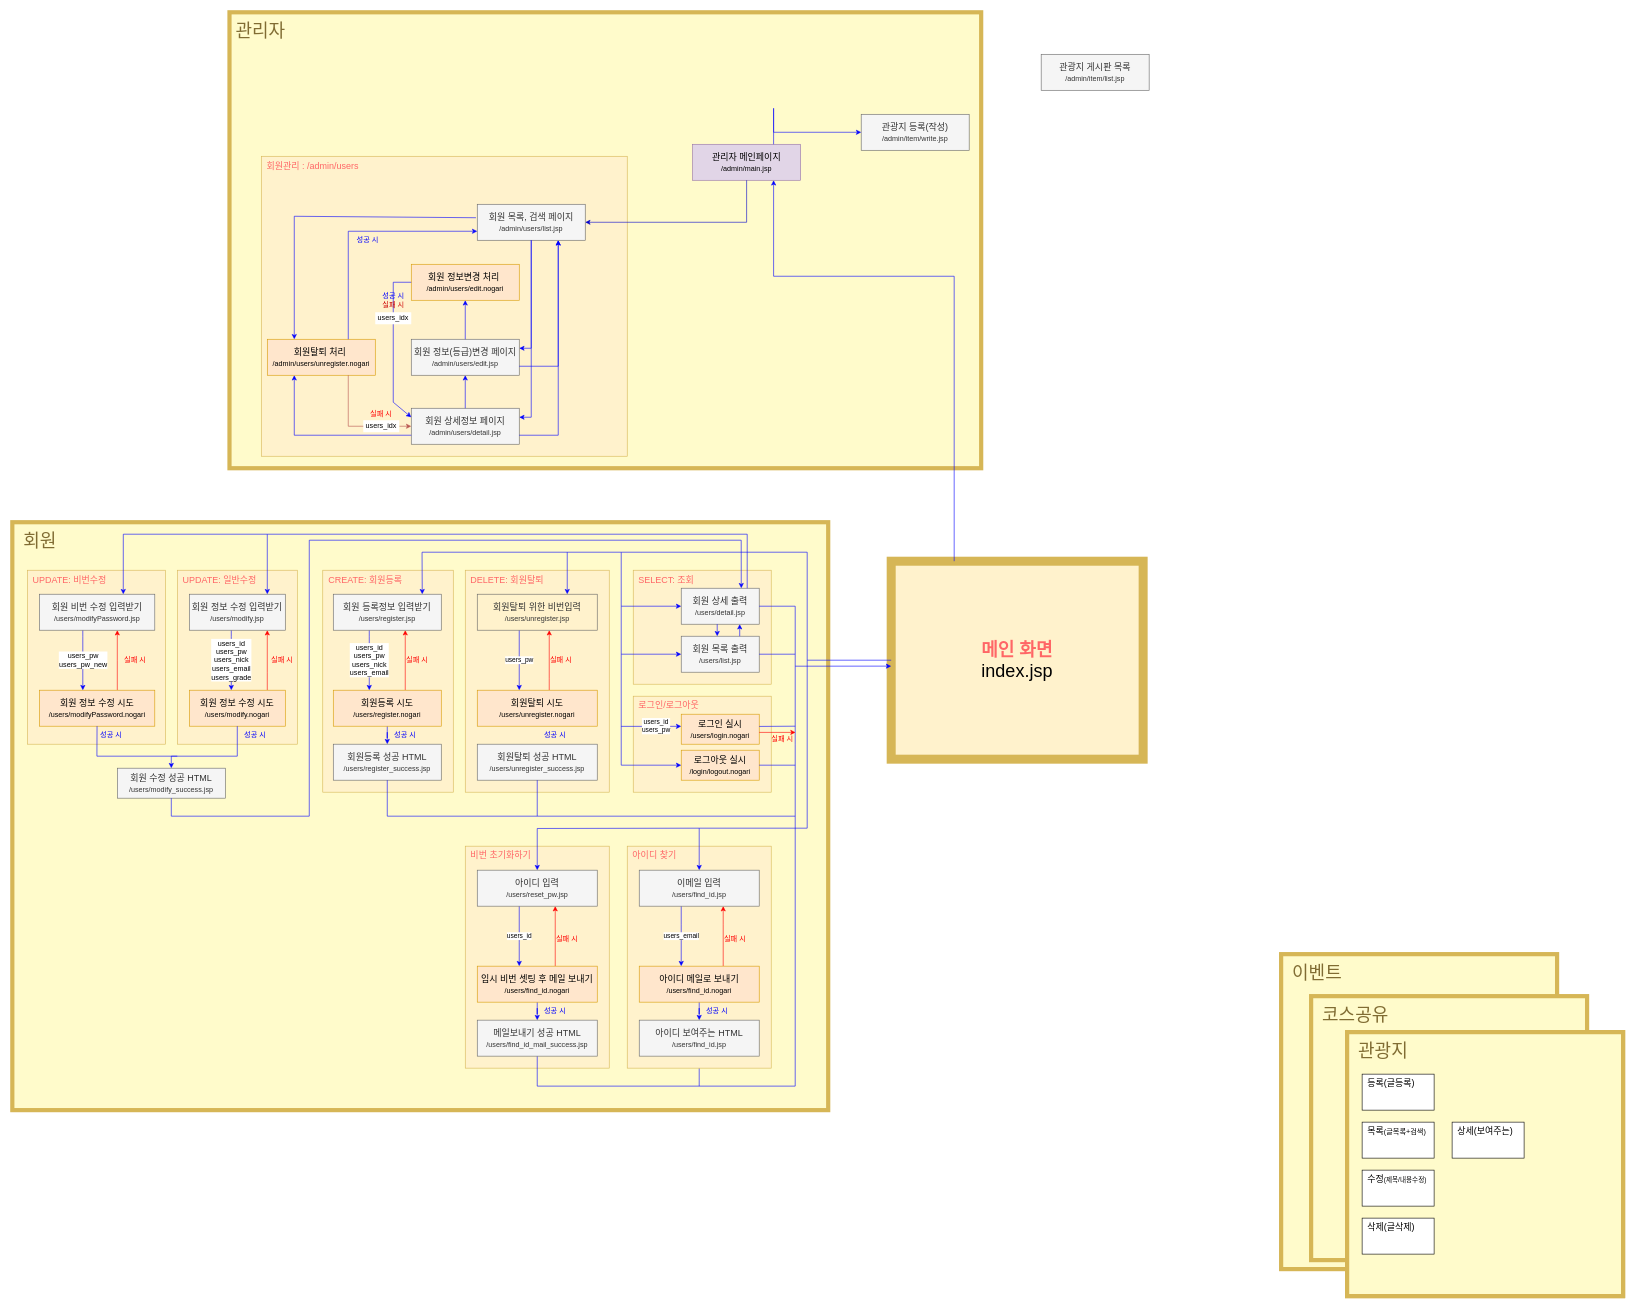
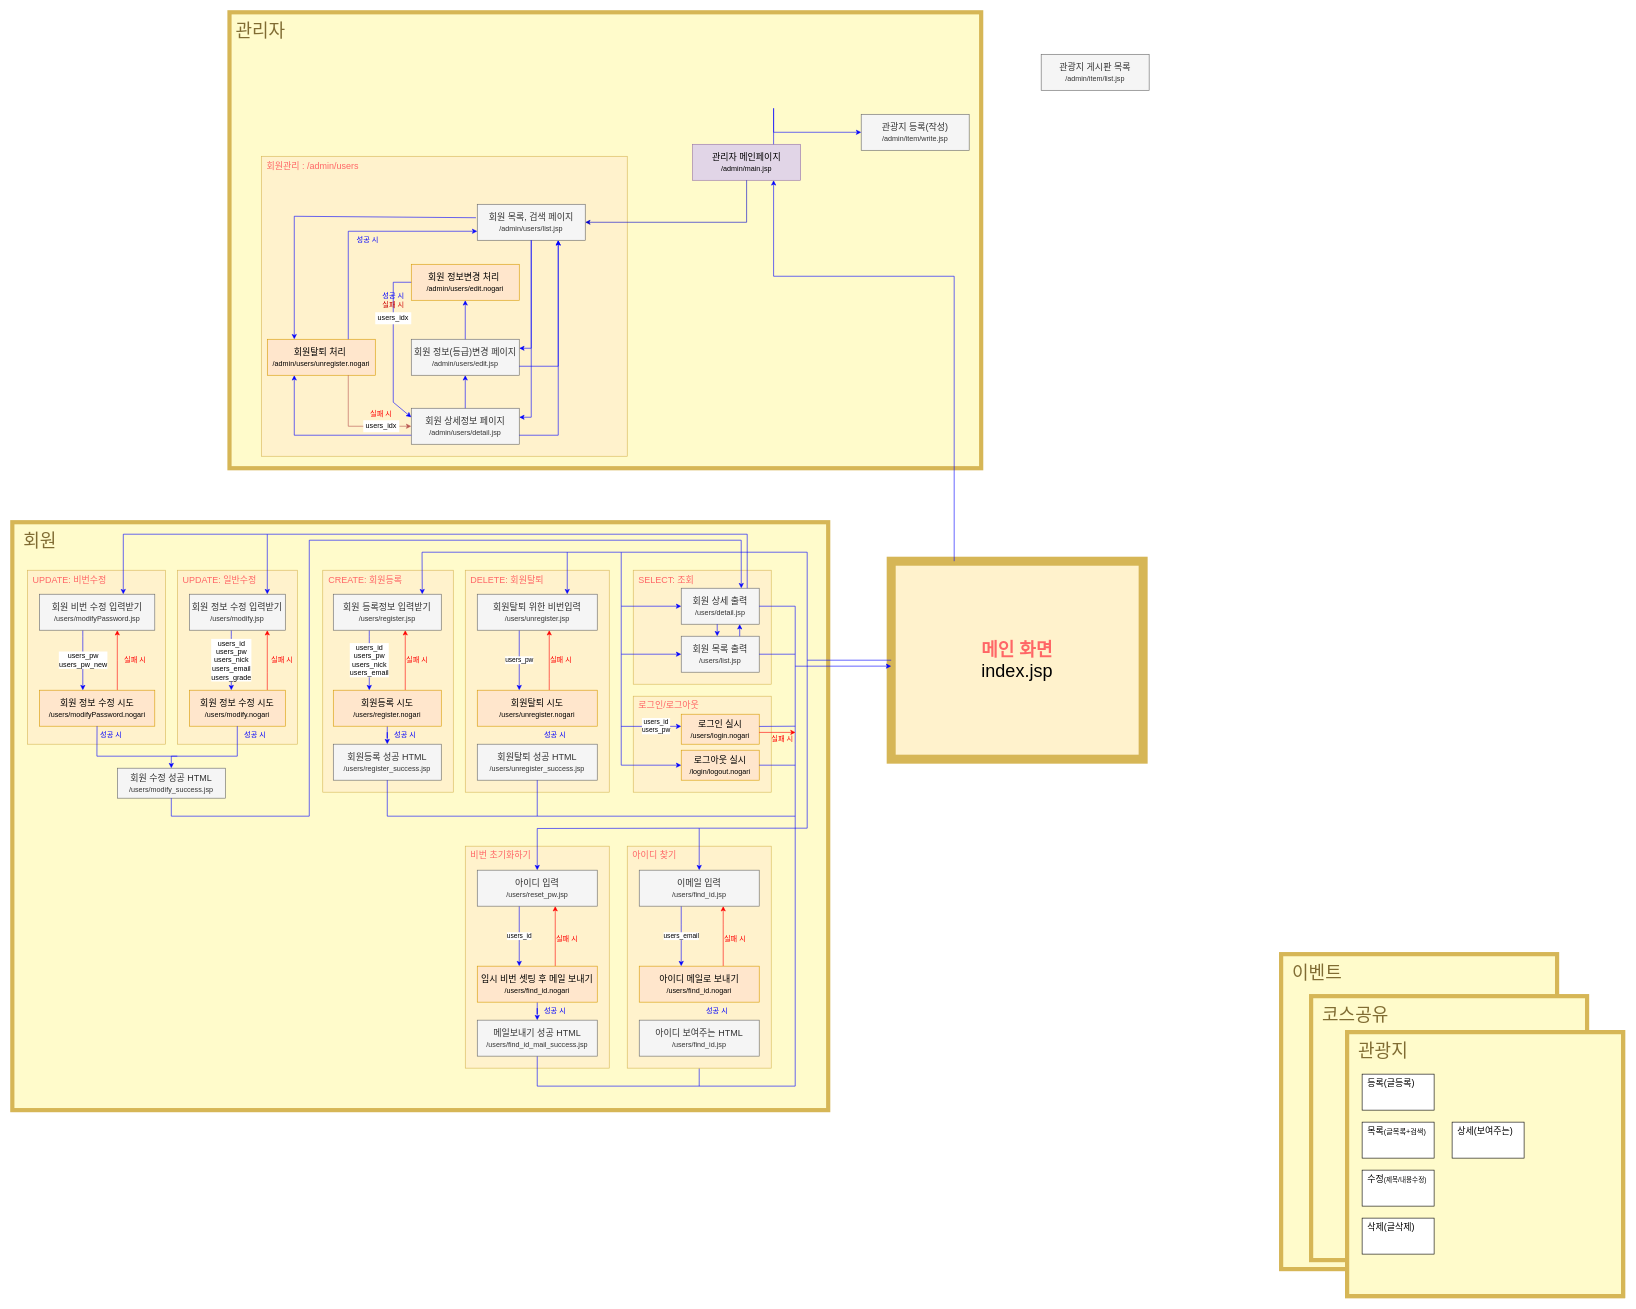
- <mxCell id="51" value="회원탈퇴 위한 비번입력&lt;br&gt;&lt;font style=&quot;font-size: 12px&quot;&gt;/users/unregister.jsp&lt;/font&gt;" style="rounded=0;whiteSpace=wrap;html=1;fontSize=15;align=center;verticalAlign=middle;spacingLeft=0;fillColor=#fff2cc;fontColor=#333333;strokeColor=#666666;" parent="1" vertex="1"><mxGeometry x="795" y="990" width="200" height="60" as="geometry" /></mxCell>
+ <mxCell id="51" value="회원탈퇴 위한 비번입력&lt;br&gt;&lt;font style=&quot;font-size: 12px&quot;&gt;/users/unregister.jsp&lt;/font&gt;" style="rounded=0;whiteSpace=wrap;html=1;fontSize=15;align=center;verticalAlign=middle;spacingLeft=0;fillColor=#f5f5f5;fontColor=#333333;strokeColor=#666666;" parent="1" vertex="1"><mxGeometry x="795" y="990" width="200" height="60" as="geometry" /></mxCell>
- <mxCell id="87" value="" style="edgeStyle=orthogonalEdgeStyle;rounded=0;orthogonalLoop=1;jettySize=auto;html=1;endArrow=classic;endFill=1;strokeColor=#0000FF;" parent="1" source="88" target="89" edge="1"><mxGeometry relative="1" as="geometry" /></mxCell>
